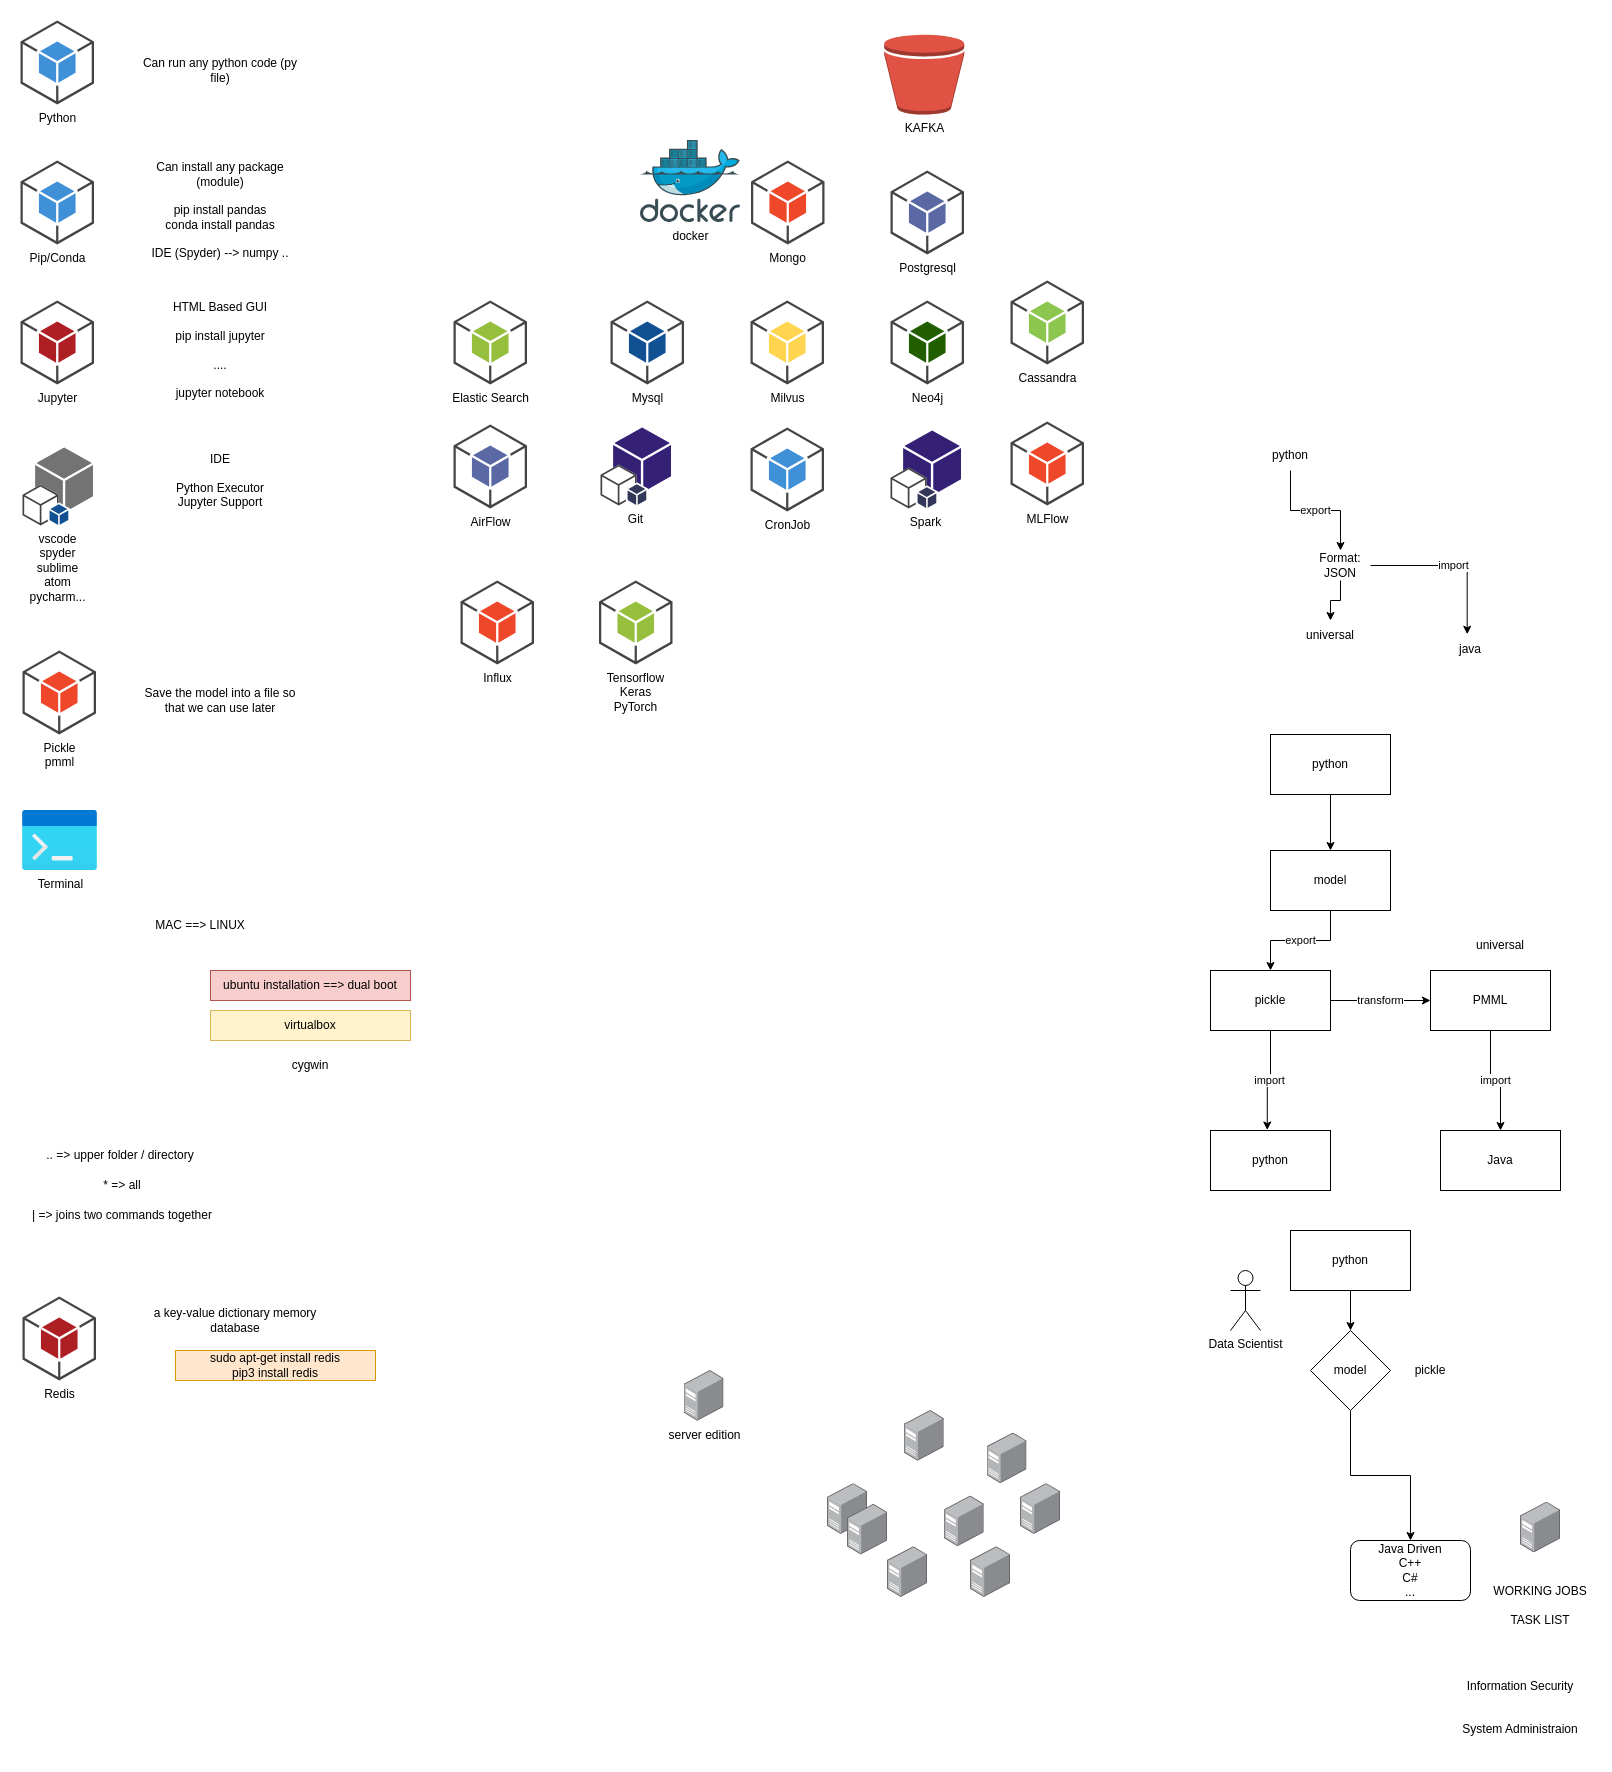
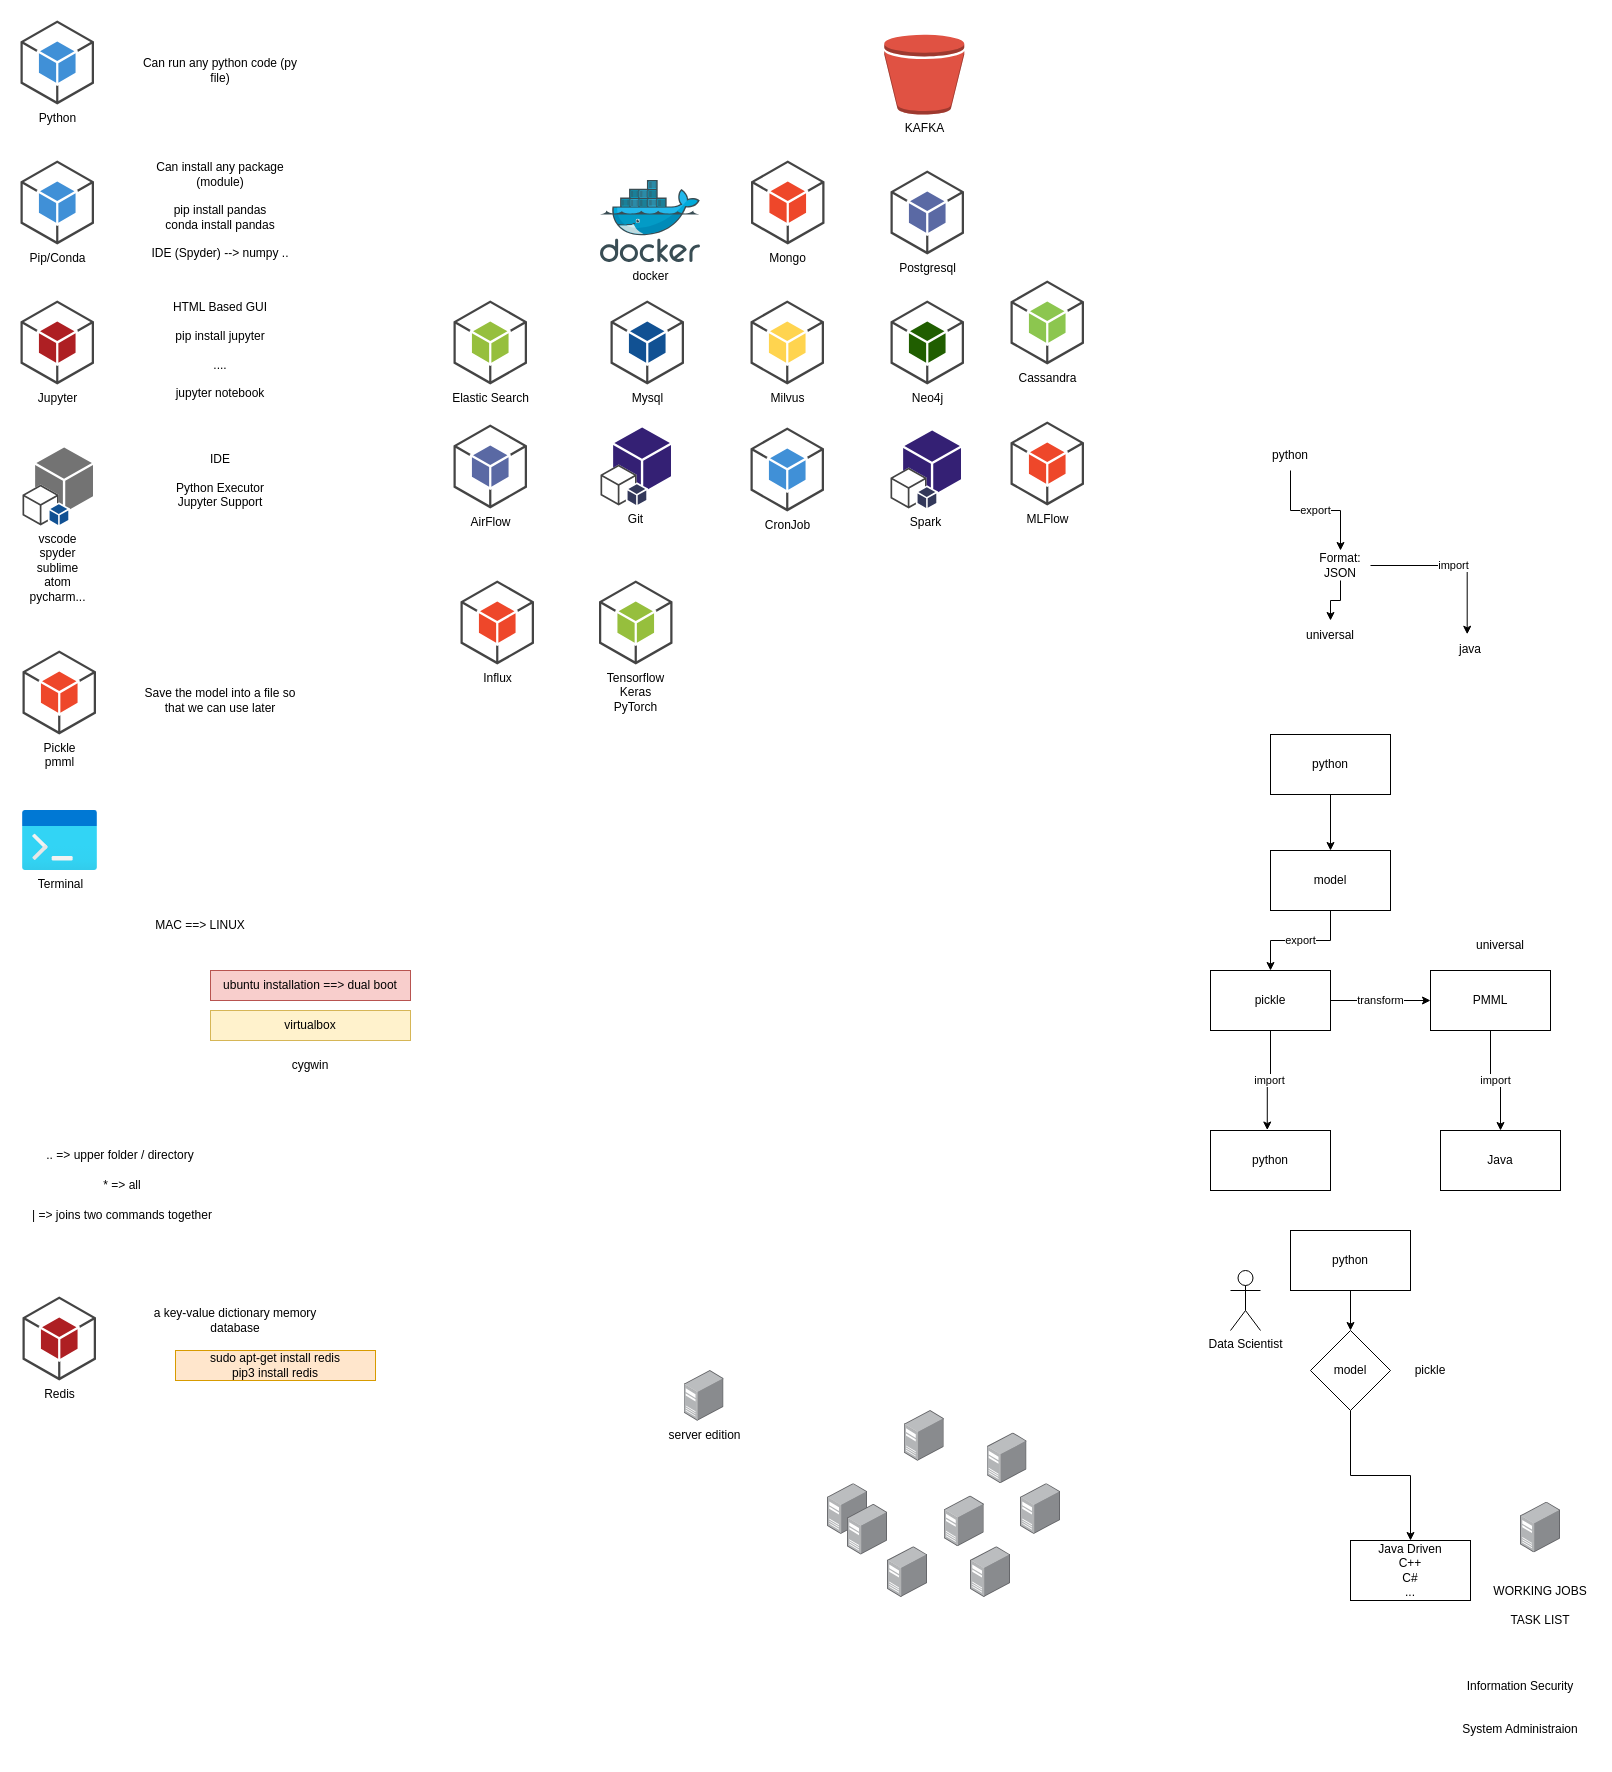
- <mxCell id="3" value="docker" style="image;sketch=0;aspect=fixed;html=1;points=[];align=center;fontSize=12;image=img/lib/mscae/Docker.svg;" vertex="1" parent="1"><mxGeometry x="640" y="140" width="100" height="82" as="geometry" /></mxCell>
+ <mxCell id="3" value="docker" style="image;sketch=0;aspect=fixed;html=1;points=[];align=center;fontSize=12;image=img/lib/mscae/Docker.svg;" vertex="1" parent="1"><mxGeometry x="600" y="180" width="100" height="82" as="geometry" /></mxCell>
- <mxCell id="56" value="Java Driven&lt;div&gt;C++&lt;/div&gt;&lt;div&gt;C#&lt;/div&gt;&lt;div&gt;...&lt;/div&gt;" style="whiteSpace=wrap;html=1;rounded=1;" vertex="1" parent="1"><mxGeometry x="1350" y="1540" width="120" height="60" as="geometry" /></mxCell>
+ <mxCell id="56" value="Java Driven&lt;div&gt;C++&lt;/div&gt;&lt;div&gt;C#&lt;/div&gt;&lt;div&gt;...&lt;/div&gt;" style="rounded=0;whiteSpace=wrap;html=1;" vertex="1" parent="1"><mxGeometry x="1350" y="1540" width="120" height="60" as="geometry" /></mxCell>
